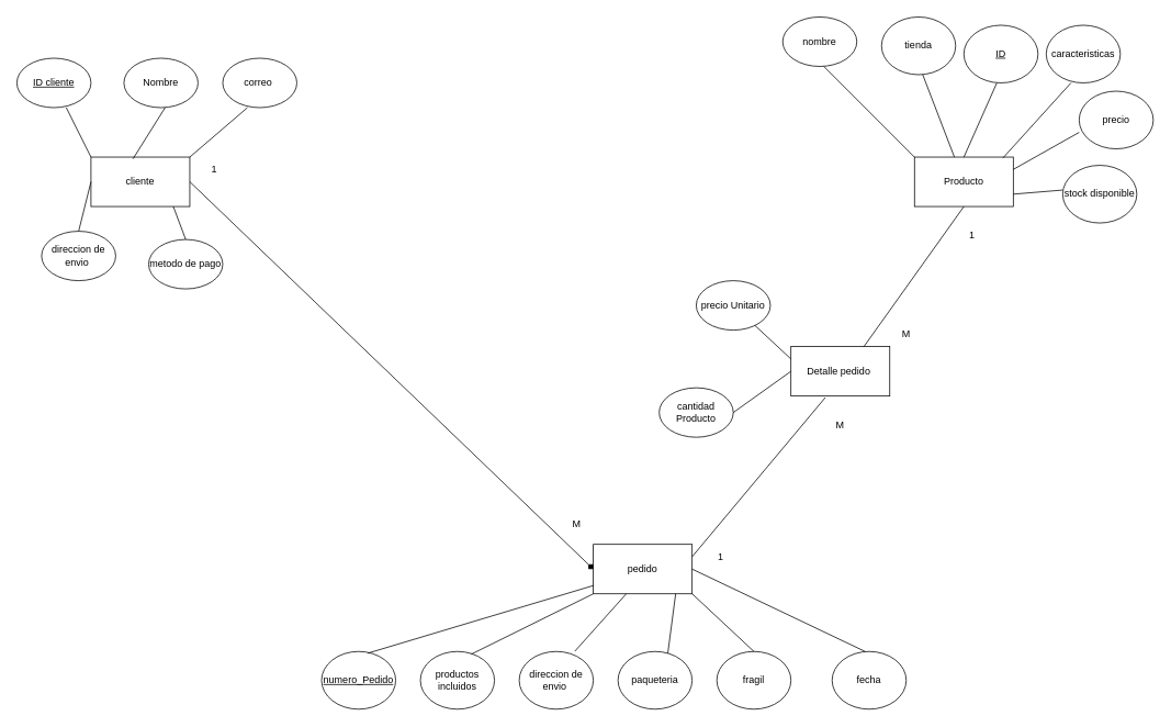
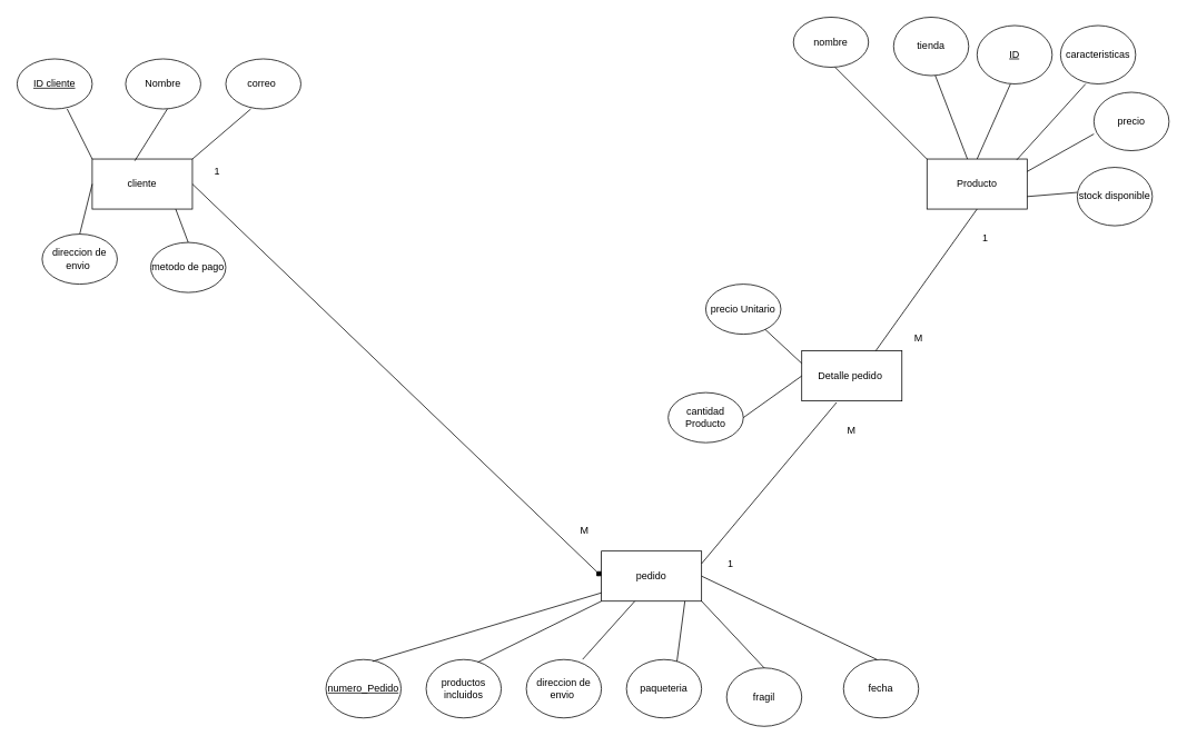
- <mxCell id="26" value="fragil" style="ellipse;whiteSpace=wrap;html=1;" vertex="1" parent="1"><mxGeometry x="870" y="790" width="90" height="70" as="geometry" /></mxCell>
+ <mxCell id="26" value="fragil" style="ellipse;whiteSpace=wrap;html=1;" vertex="1" parent="1"><mxGeometry x="870" y="800" width="90" height="70" as="geometry" /></mxCell>
